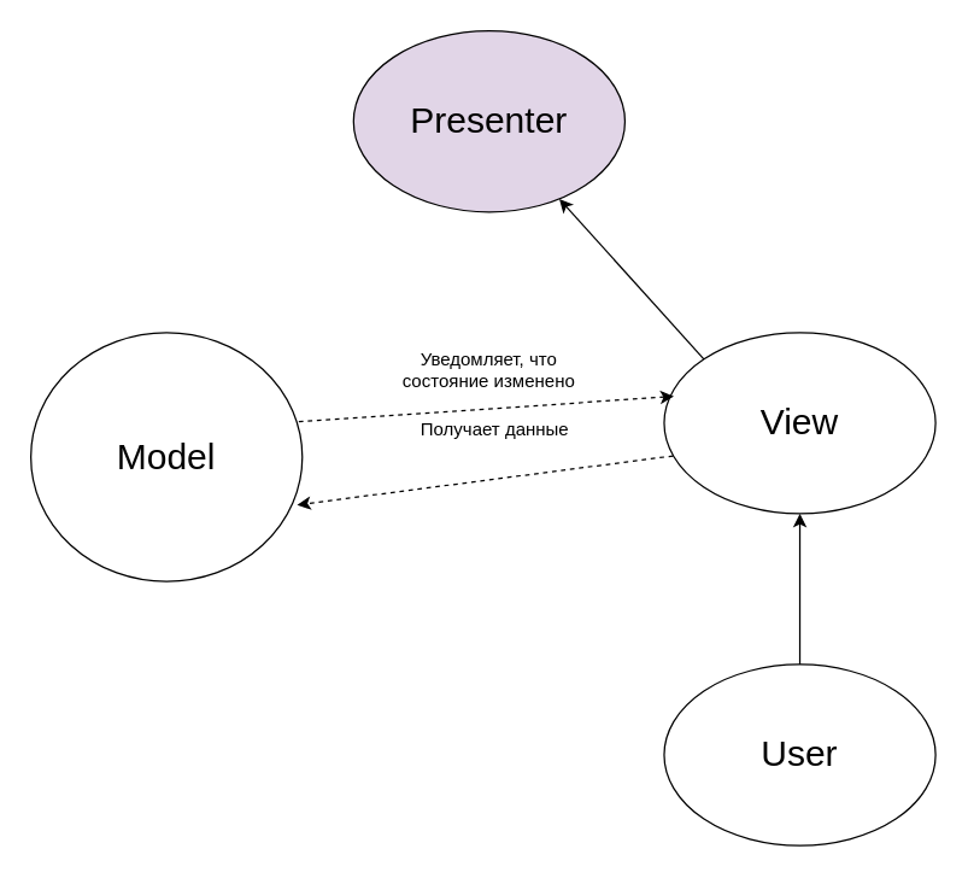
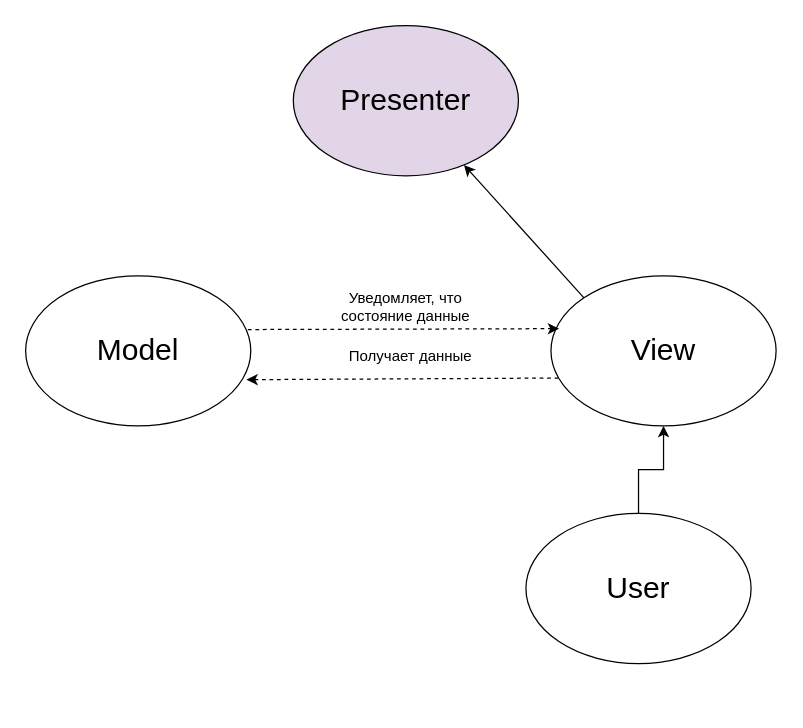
- <mxCell id="9" value="Уведомляет, что состояние изменено" style="text;html=1;align=center;verticalAlign=middle;whiteSpace=wrap;rounded=0;" vertex="1" parent="1"><mxGeometry x="248.5" y="230" width="150" height="30" as="geometry" /></mxCell>
+ <mxCell id="9" value="Уведомляет, что состояние данные" style="text;html=1;align=center;verticalAlign=middle;whiteSpace=wrap;rounded=0;" vertex="1" parent="1"><mxGeometry x="248.5" y="230" width="150" height="30" as="geometry" /></mxCell>
- <mxCell id="3" value="&lt;span style=&quot;font-size: 24px;&quot;&gt;Model&lt;/span&gt;" style="ellipse;whiteSpace=wrap;html=1;" vertex="1" parent="1"><mxGeometry x="20" y="220" width="180" height="165" as="geometry" /></mxCell>
+ <mxCell id="3" value="&lt;span style=&quot;font-size: 24px;&quot;&gt;Model&lt;/span&gt;" style="ellipse;whiteSpace=wrap;html=1;" vertex="1" parent="1"><mxGeometry x="20" y="220" width="180" height="120" as="geometry" /></mxCell>
- <mxCell id="7" value="&lt;span style=&quot;font-size: 24px;&quot;&gt;User&lt;/span&gt;" style="ellipse;whiteSpace=wrap;html=1;" vertex="1" parent="1"><mxGeometry x="440" y="440" width="180" height="120" as="geometry" /></mxCell>
+ <mxCell id="7" value="&lt;span style=&quot;font-size: 24px;&quot;&gt;User&lt;/span&gt;" style="ellipse;whiteSpace=wrap;html=1;" vertex="1" parent="1"><mxGeometry x="420" y="410" width="180" height="120" as="geometry" /></mxCell>
